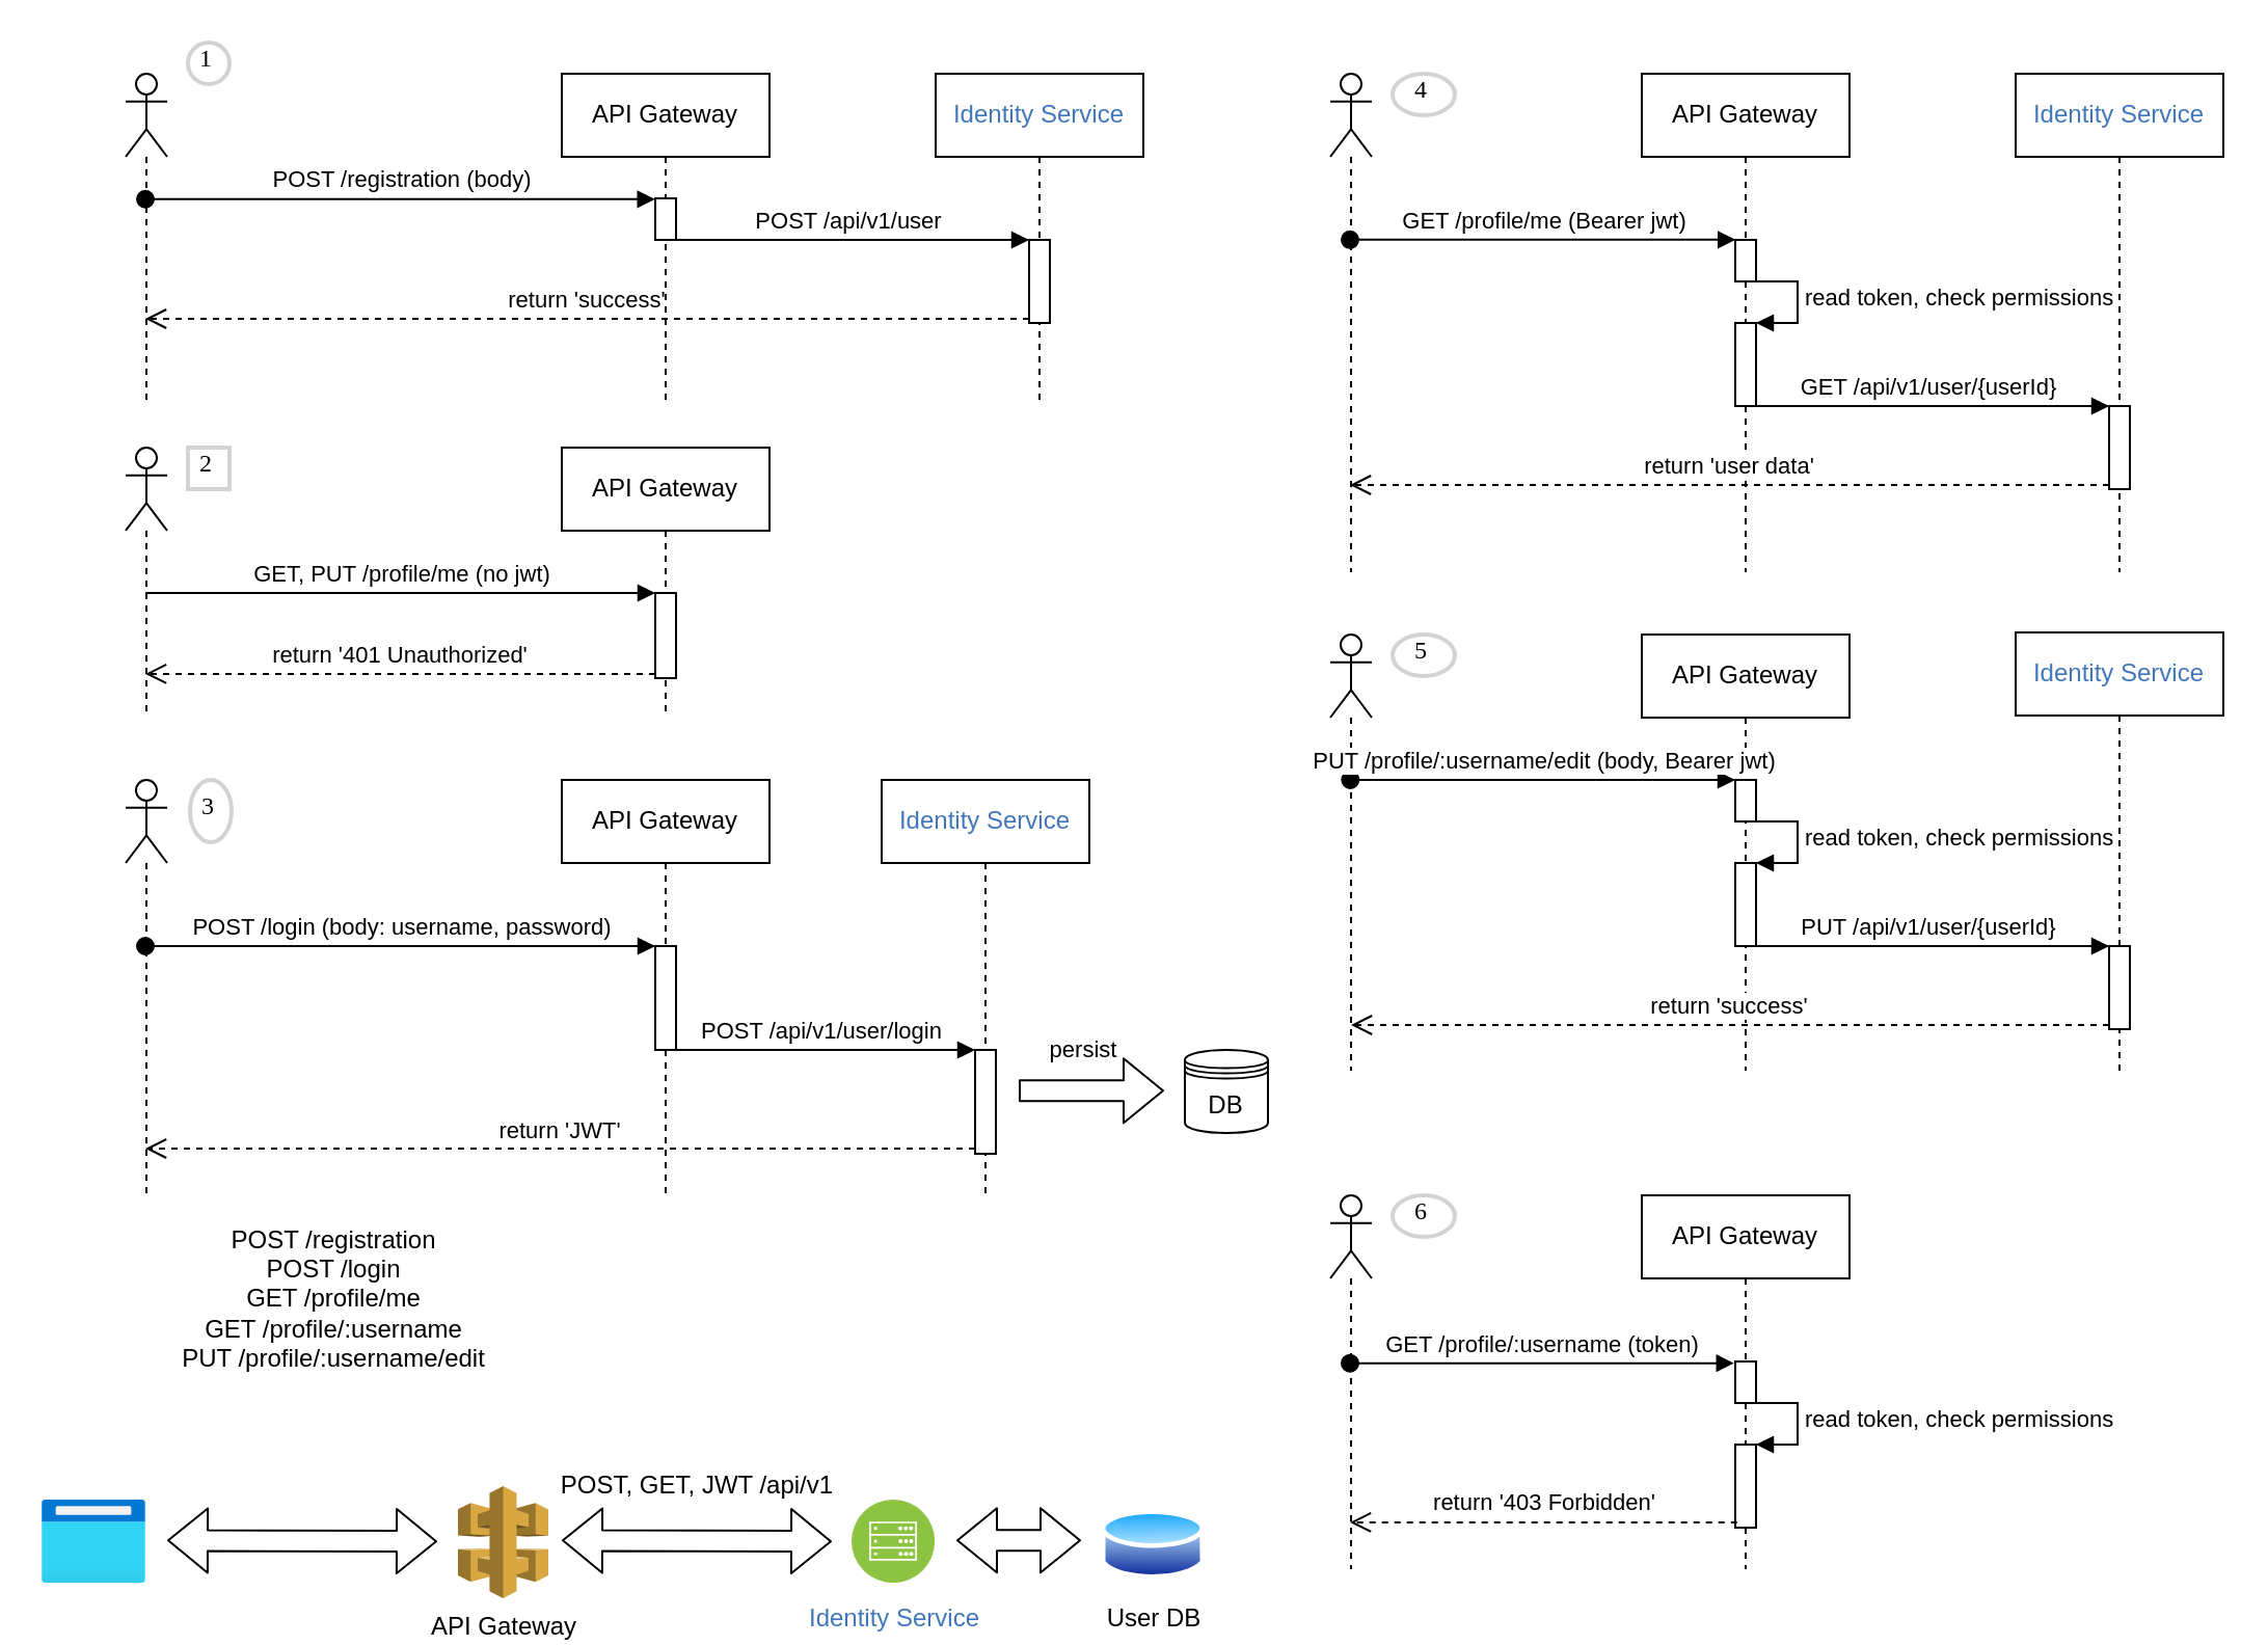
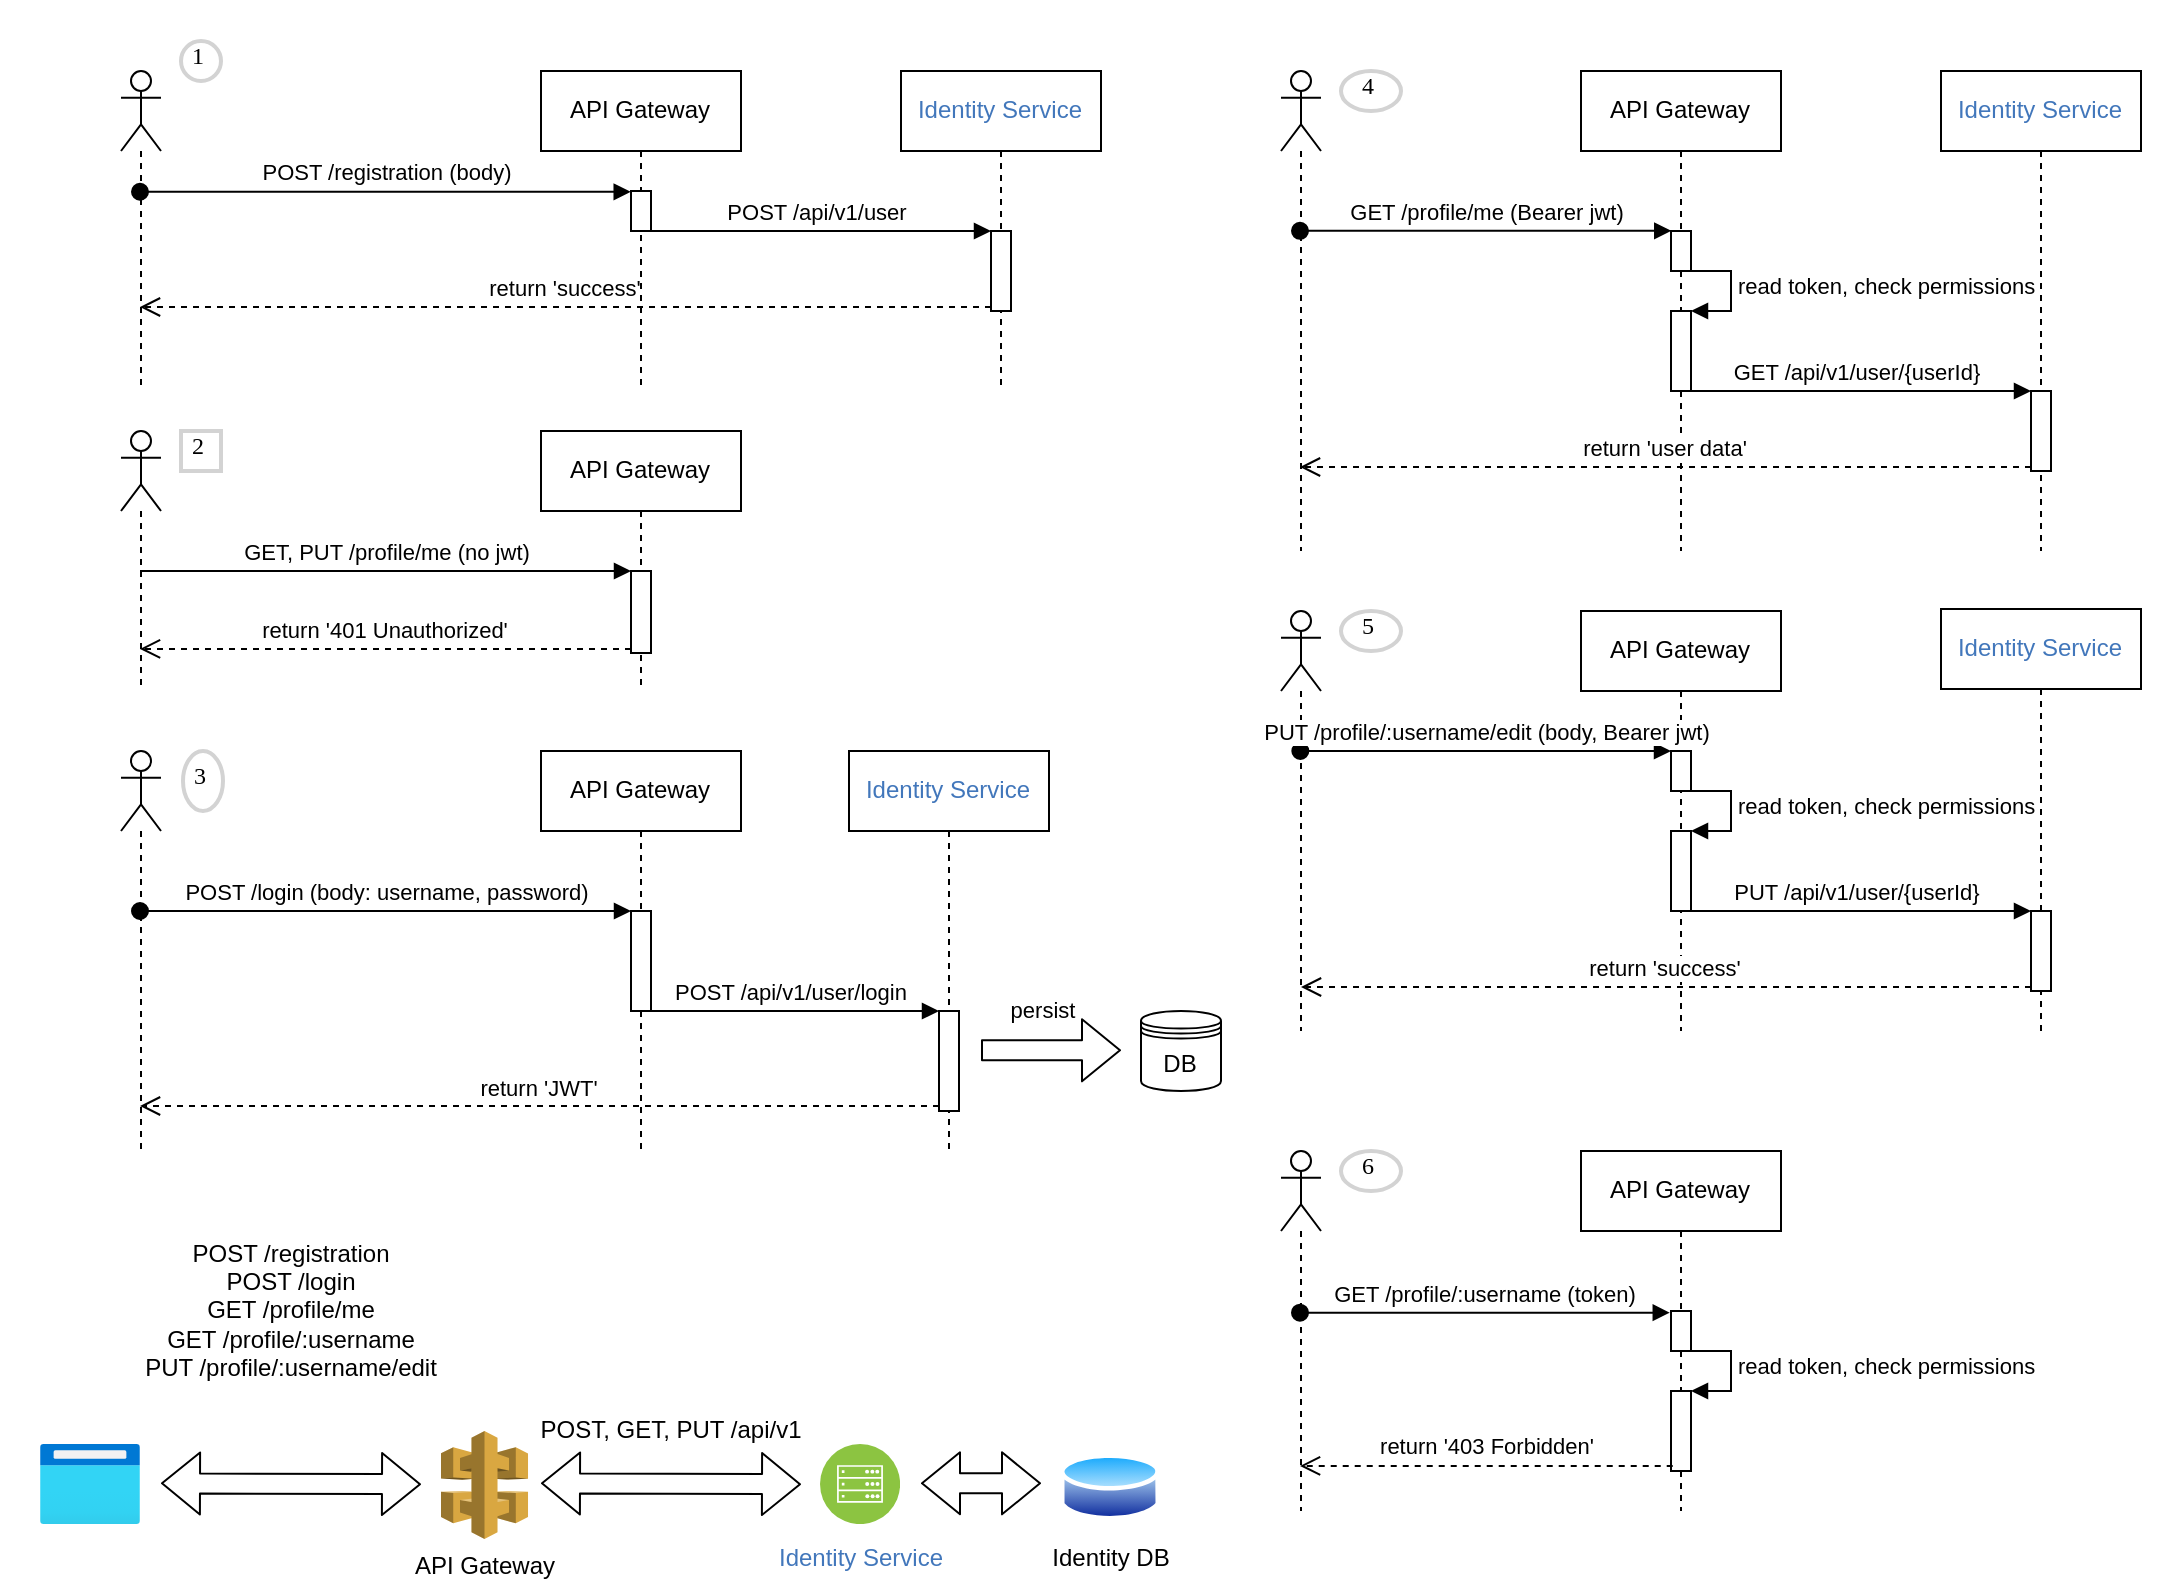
- <mxCell id="65" value="POST /registration&lt;br&gt;POST /login&lt;br&gt;GET /profile/me&lt;br&gt;GET /profile/:username&lt;br&gt;PUT /profile/:username/edit" style="text;html=1;align=center;verticalAlign=middle;resizable=0;points=[];autosize=1;" parent="1" vertex="1"><mxGeometry x="80" y="585" width="160" height="80" as="geometry" /></mxCell>
+ <mxCell id="65" value="POST /registration&lt;br&gt;POST /login&lt;br&gt;GET /profile/me&lt;br&gt;GET /profile/:username&lt;br&gt;PUT /profile/:username/edit" style="text;html=1;align=center;verticalAlign=middle;resizable=0;points=[];autosize=1;" parent="1" vertex="1"><mxGeometry x="65" y="615" width="160" height="80" as="geometry" /></mxCell>
- <mxCell id="66" value="POST, GET, JWT /api/v1" style="text;html=1;align=center;verticalAlign=middle;resizable=0;points=[];autosize=1;" parent="1" vertex="1"><mxGeometry x="260" y="705" width="150" height="20" as="geometry" /></mxCell>
+ <mxCell id="66" value="POST, GET, PUT /api/v1" style="text;html=1;align=center;verticalAlign=middle;resizable=0;points=[];autosize=1;" parent="1" vertex="1"><mxGeometry x="260" y="705" width="150" height="20" as="geometry" /></mxCell>
- <mxCell id="43" value="User DB" style="aspect=fixed;perimeter=ellipsePerimeter;html=1;align=center;shadow=0;dashed=0;spacingTop=3;image;image=img/lib/active_directory/database.svg;fillColor=#ffffff;" parent="1" vertex="1"><mxGeometry x="530" y="725" width="50" height="37" as="geometry" /></mxCell>
+ <mxCell id="43" value="Identity DB" style="aspect=fixed;perimeter=ellipsePerimeter;html=1;align=center;shadow=0;dashed=0;spacingTop=3;image;image=img/lib/active_directory/database.svg;fillColor=#ffffff;" parent="1" vertex="1"><mxGeometry x="530" y="725" width="50" height="37" as="geometry" /></mxCell>
